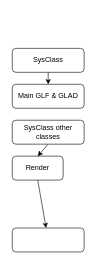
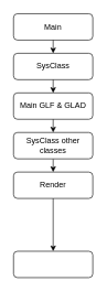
+ <mxCell id="2" value="Main" style="rounded=1;whiteSpace=wrap;html=1;" parent="1" vertex="1"><mxGeometry x="20" y="20" width="120" height="40" as="geometry" /></mxCell>
+ <mxCell id="4" value="" style="endArrow=classic;html=1;exitX=0.5;exitY=1;exitDx=0;exitDy=0;" parent="1" source="2" target="3" edge="1"><mxGeometry width="50" height="50" relative="1" as="geometry"><mxPoint x="100" y="440" as="sourcePoint" /><mxPoint x="150" y="390" as="targetPoint" /></mxGeometry></mxCell>
+ <mxCell id="9" value="" style="endArrow=classic;html=1;exitX=0.5;exitY=1;exitDx=0;exitDy=0;" parent="1" source="7" target="6" edge="1"><mxGeometry width="50" height="50" relative="1" as="geometry"><mxPoint x="100" y="440" as="sourcePoint" /><mxPoint x="150" y="390" as="targetPoint" /></mxGeometry></mxCell>
- <mxCell id="11" value="Render" style="rounded=1;whiteSpace=wrap;html=1;" parent="1" vertex="1"><mxGeometry x="20" y="260" width="85" height="40" as="geometry" /></mxCell>
+ <mxCell id="11" value="Render" style="rounded=1;whiteSpace=wrap;html=1;" parent="1" vertex="1"><mxGeometry x="20" y="260" width="120" height="40" as="geometry" /></mxCell>
